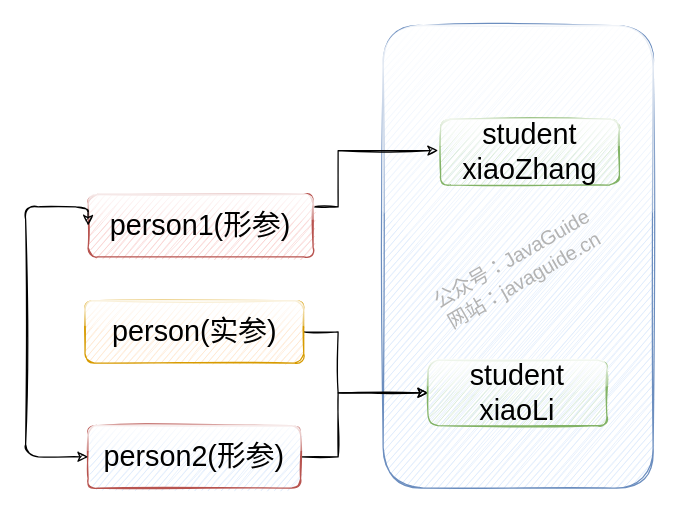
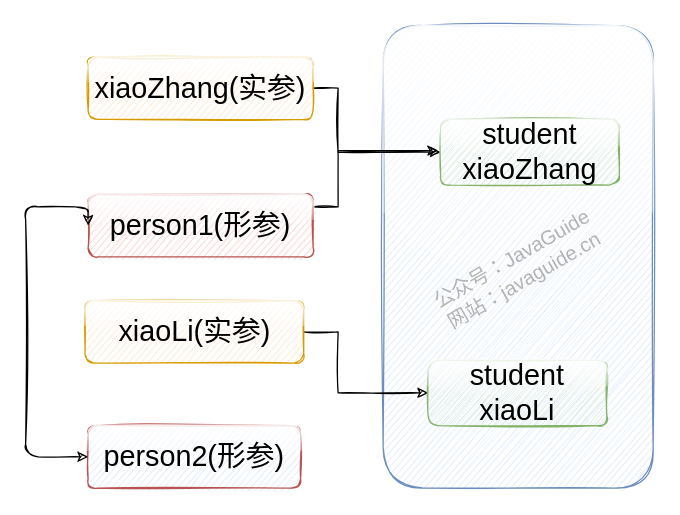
+ <mxCell id="6" value="&lt;font style=&quot;font-size: 23px&quot;&gt;xiaoZhang(实参)&lt;/font&gt;" style="rounded=1;whiteSpace=wrap;html=1;glass=1;shadow=0;sketch=1;fillColor=#ffe6cc;strokeColor=#d79b00;" parent="1" vertex="1"><mxGeometry x="70" y="45" width="180" height="50" as="geometry" /></mxCell>
+ <mxCell id="5" style="edgeStyle=orthogonalEdgeStyle;rounded=0;sketch=1;orthogonalLoop=1;jettySize=auto;html=1;entryX=0;entryY=0.5;entryDx=0;entryDy=0;shadow=0;" edge="1" parent="1" source="6" target="7"><mxGeometry relative="1" as="geometry"><Array as="points"><mxPoint x="270" y="70" /><mxPoint x="270" y="121" /></Array></mxGeometry></mxCell>
- <mxCell id="4" value="&lt;font style=&quot;font-size: 23px&quot;&gt;person(实参)&lt;/font&gt;" style="rounded=1;whiteSpace=wrap;html=1;glass=1;shadow=0;sketch=1;fillColor=#ffe6cc;strokeColor=#d79b00;" parent="1" vertex="1"><mxGeometry x="67.5" y="240" width="175" height="50" as="geometry" /></mxCell>
+ <mxCell id="4" value="&lt;font style=&quot;font-size: 23px&quot;&gt;xiaoLi(实参)&lt;/font&gt;" style="rounded=1;whiteSpace=wrap;html=1;glass=1;shadow=0;sketch=1;fillColor=#ffe6cc;strokeColor=#d79b00;" parent="1" vertex="1"><mxGeometry x="67.5" y="240" width="175" height="50" as="geometry" /></mxCell>
- <mxCell id="8" style="edgeStyle=orthogonalEdgeStyle;rounded=0;sketch=1;orthogonalLoop=1;jettySize=auto;html=1;entryX=0;entryY=0.5;entryDx=0;entryDy=0;shadow=0;" edge="1" parent="1" source="9" target="12"><mxGeometry relative="1" as="geometry"><Array as="points"><mxPoint x="270" y="365" /><mxPoint x="270" y="314" /></Array></mxGeometry></mxCell>
